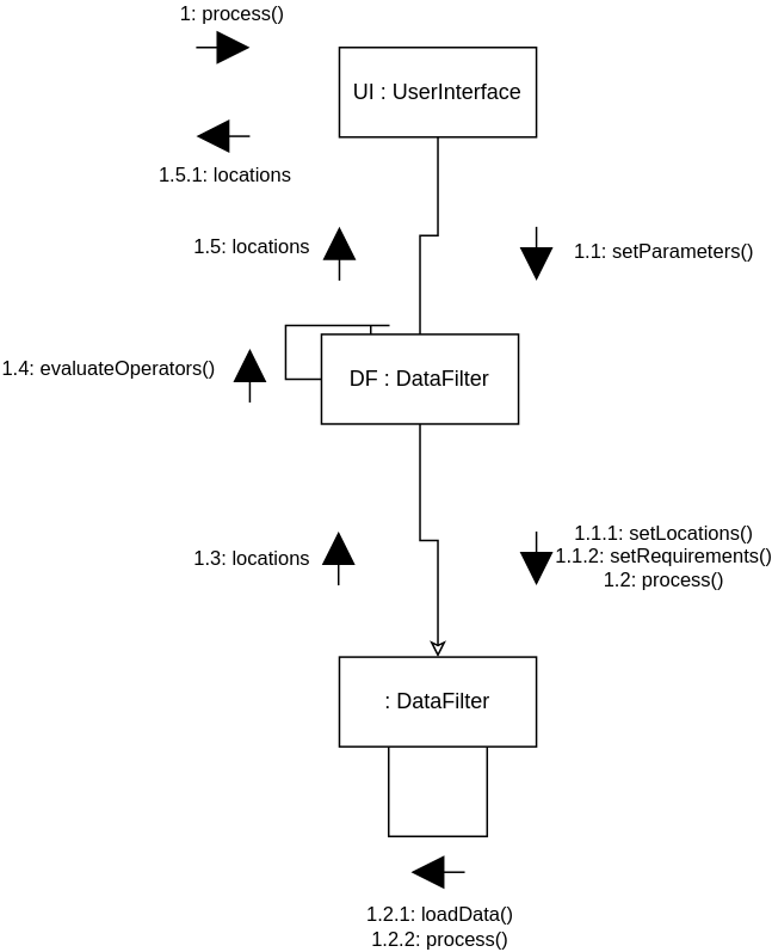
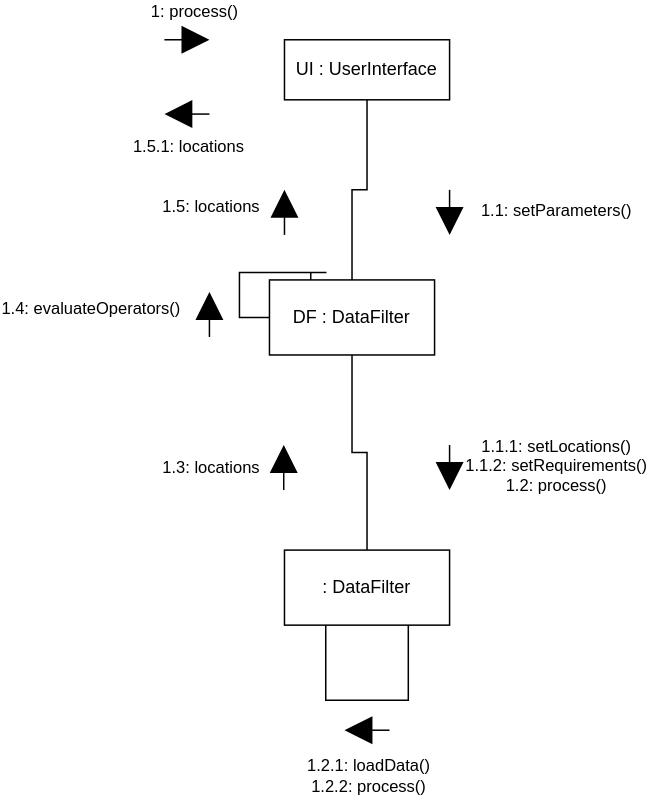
- <mxCell id="3" value="UI : UserInterface" style="html=1;whiteSpace=wrap;" parent="1" vertex="1"><mxGeometry x="100" y="20" width="110" height="50" as="geometry" /></mxCell>
+ <mxCell id="3" value="UI : UserInterface" style="html=1;whiteSpace=wrap;" parent="1" vertex="1"><mxGeometry x="100" y="20" width="110" height="40" as="geometry" /></mxCell>
- <mxCell id="4" style="edgeStyle=orthogonalEdgeStyle;rounded=0;orthogonalLoop=1;jettySize=auto;html=1;exitX=0.5;exitY=1;exitDx=0;exitDy=0;entryX=0.5;entryY=0;entryDx=0;entryDy=0;endArrow=classic;endFill=0;" parent="1" source="5" target="6" edge="1"><mxGeometry relative="1" as="geometry" /></mxCell>
+ <mxCell id="4" style="edgeStyle=orthogonalEdgeStyle;rounded=0;orthogonalLoop=1;jettySize=auto;html=1;exitX=0.5;exitY=1;exitDx=0;exitDy=0;entryX=0.5;entryY=0;entryDx=0;entryDy=0;endArrow=none;endFill=0;" parent="1" source="5" target="6" edge="1"><mxGeometry relative="1" as="geometry" /></mxCell>
